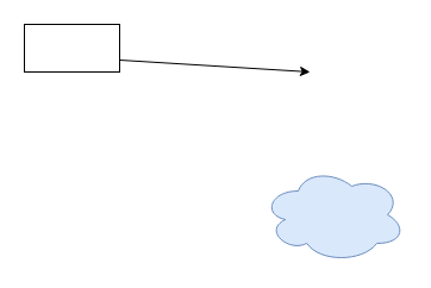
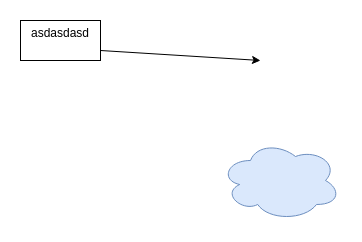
+ <mxCell id="4" value="&lt;div&gt;asdasdasd&lt;/div&gt;&lt;div&gt;&lt;br&gt;&lt;/div&gt;" style="text;html=1;strokeColor=none;fillColor=none;align=center;verticalAlign=middle;whiteSpace=wrap;rounded=0;" vertex="1" parent="1"><mxGeometry x="40" y="30" width="40" height="20" as="geometry" /></mxCell>
